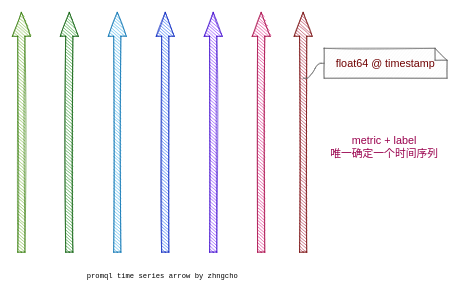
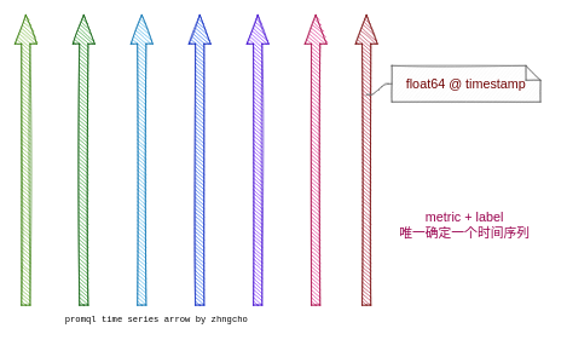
- <mxCell id="3" value="&lt;font color=&quot;#6f0000&quot; style=&quot;font-size: 18px&quot;&gt;float64 @ timestamp&lt;/font&gt;" style="shape=note;size=20;whiteSpace=wrap;html=1;fillColor=#f5f5f5;strokeColor=#666666;fontColor=#EA6B66;sketch=1;" parent="2" vertex="1"><mxGeometry x="520" y="60" width="205" height="50" as="geometry" /></mxCell>
+ <mxCell id="3" value="&lt;font color=&quot;#6f0000&quot; style=&quot;font-size: 18px&quot;&gt;float64 @ timestamp&lt;/font&gt;" style="shape=note;size=20;whiteSpace=wrap;html=1;fillColor=#f5f5f5;strokeColor=#666666;fontColor=#EA6B66;sketch=1;" parent="2" vertex="1"><mxGeometry x="520" y="70" width="205" height="50" as="geometry" /></mxCell>
- <mxCell id="13" value="metric + label &lt;br style=&quot;font-size: 18px;&quot;&gt;唯一确定一个时间序列" style="text;html=1;align=center;verticalAlign=middle;resizable=0;points=[];autosize=1;fontColor=#99004D;fontSize=18;" parent="2" vertex="1"><mxGeometry x="520" y="200" width="200" height="50" as="geometry" /></mxCell>
+ <mxCell id="13" value="metric + label &lt;br style=&quot;font-size: 18px;&quot;&gt;唯一确定一个时间序列" style="text;html=1;align=center;verticalAlign=middle;resizable=0;points=[];autosize=1;fontColor=#99004D;fontSize=18;" parent="2" vertex="1"><mxGeometry x="520" y="265" width="200" height="50" as="geometry" /></mxCell>
- <mxCell id="15" value="&lt;font face=&quot;Courier New&quot;&gt;promql time series arrow by zhngcho&lt;/font&gt;" style="text;html=1;align=center;verticalAlign=middle;resizable=0;points=[];autosize=1;" parent="1" vertex="1"><mxGeometry x="135" y="450" width="270" height="20" as="geometry" /></mxCell>
+ <mxCell id="15" value="&lt;font face=&quot;Courier New&quot;&gt;promql time series arrow by zhngcho&lt;/font&gt;" style="text;html=1;align=center;verticalAlign=middle;resizable=0;points=[];autosize=1;" parent="1" vertex="1"><mxGeometry x="80" y="430" width="270" height="20" as="geometry" /></mxCell>
